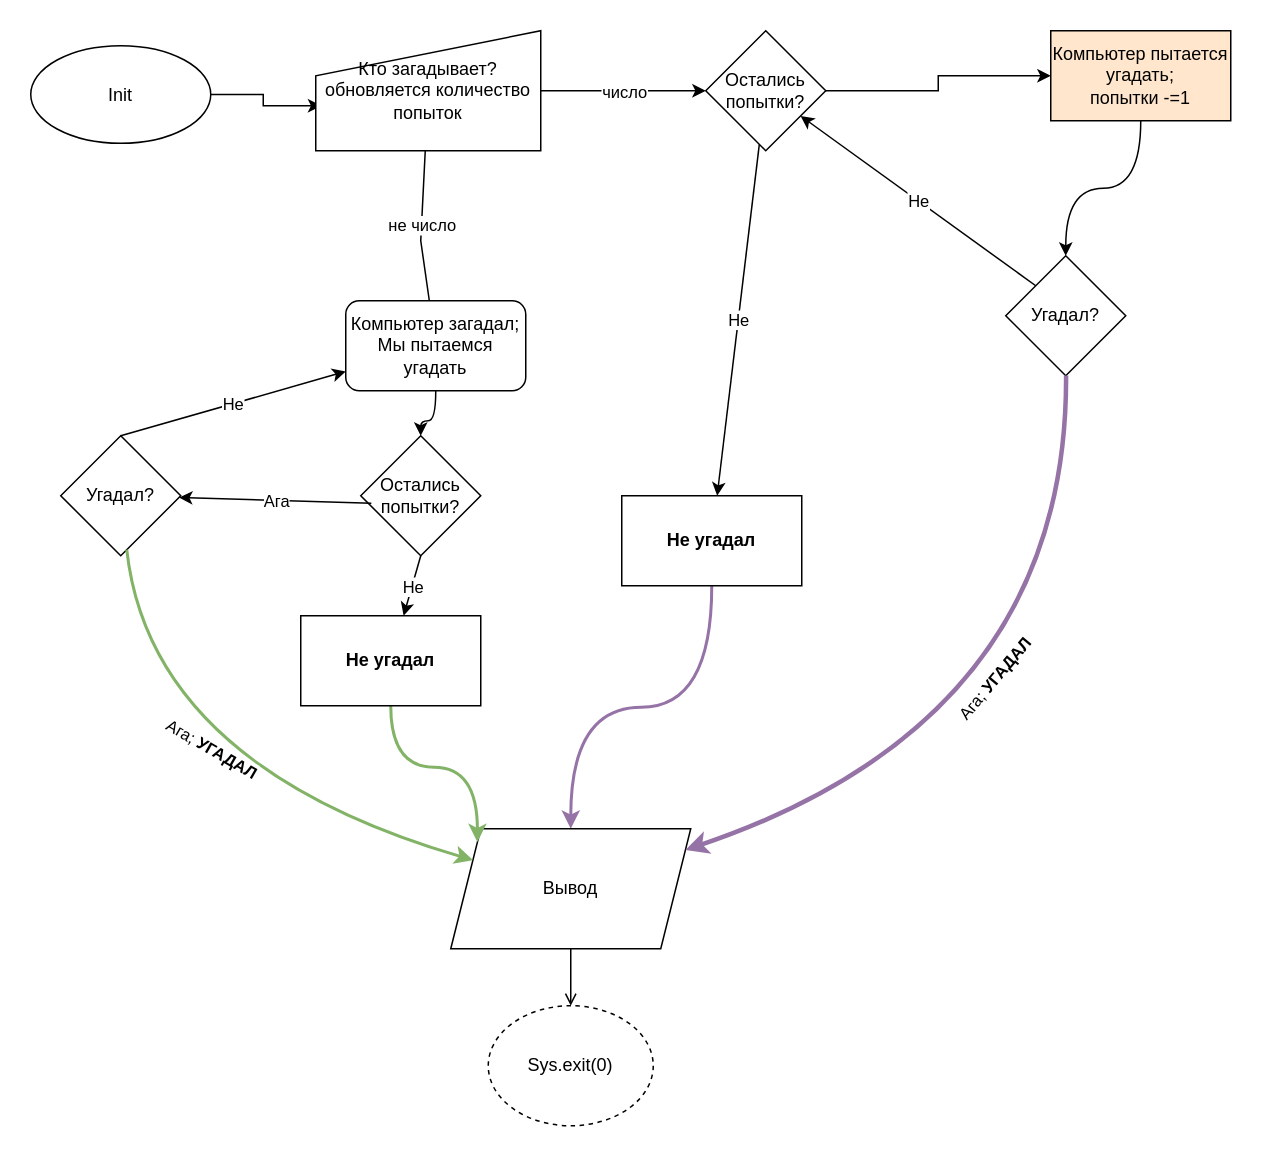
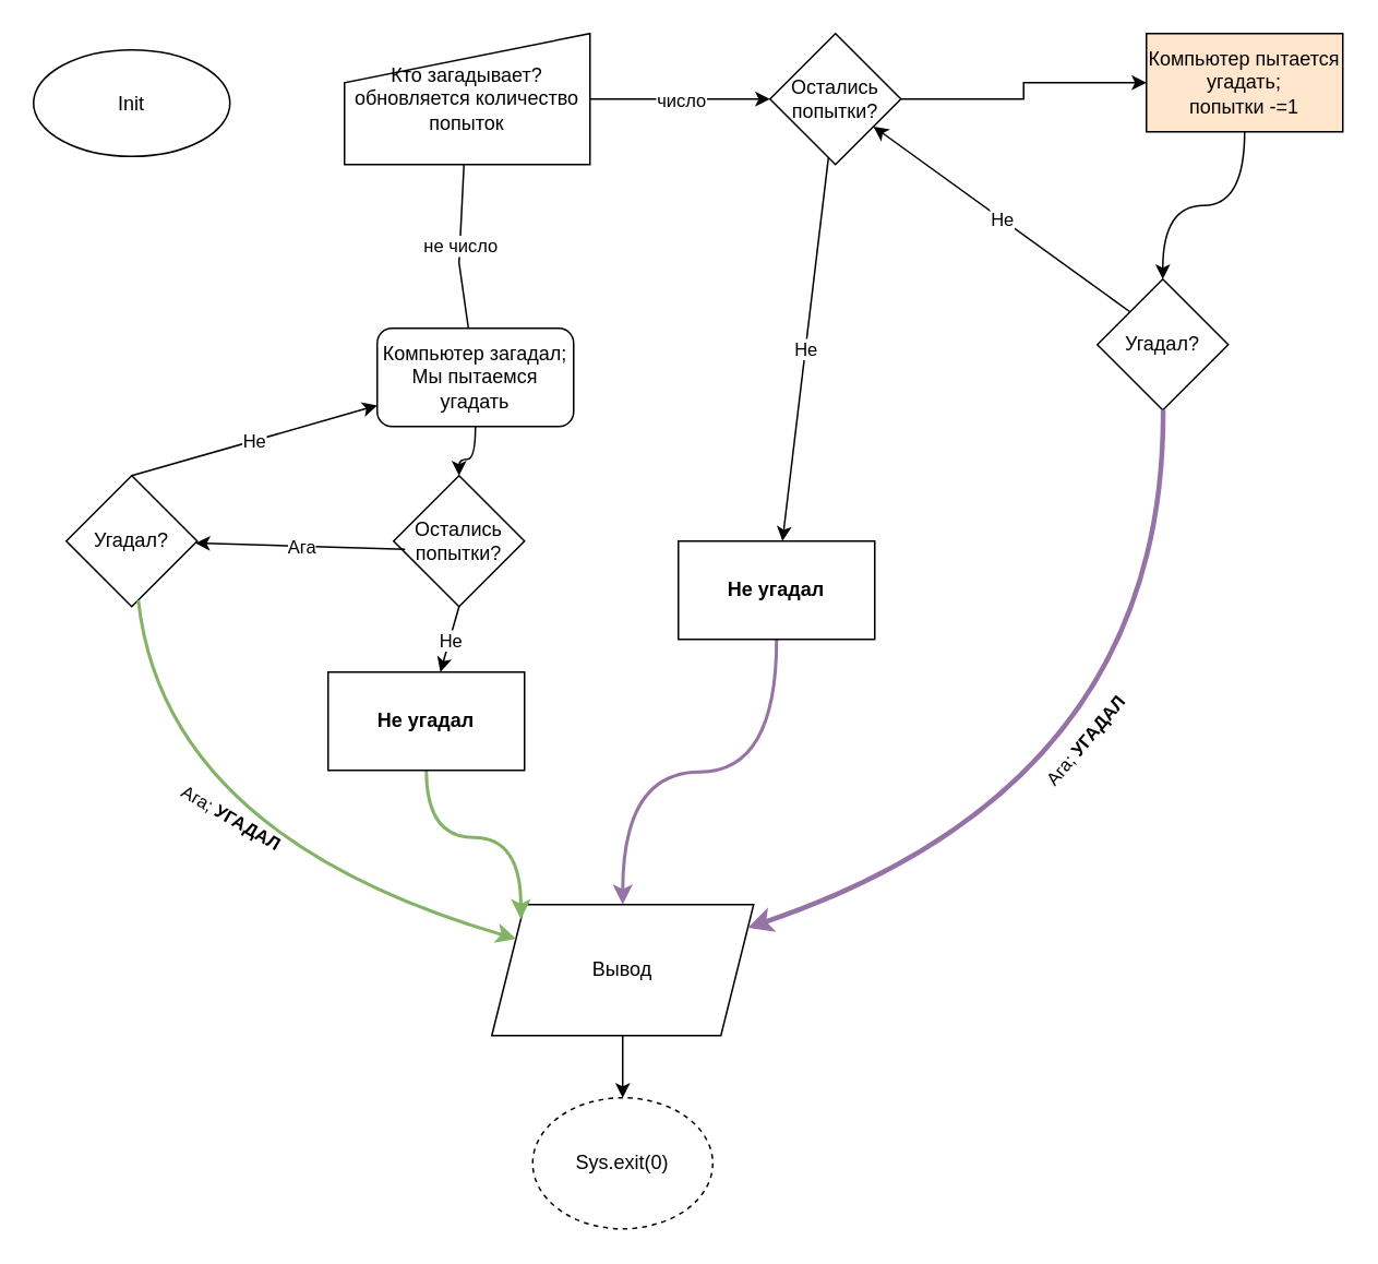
- <mxCell id="2" value="" style="edgeStyle=orthogonalEdgeStyle;rounded=0;orthogonalLoop=1;jettySize=auto;html=1;entryX=0.025;entryY=0.625;entryDx=0;entryDy=0;entryPerimeter=0;" edge="1" parent="1" source="3" target="10"><mxGeometry relative="1" as="geometry"><mxPoint x="240" y="70" as="targetPoint" /></mxGeometry></mxCell>
- <mxCell id="22" style="edgeStyle=orthogonalEdgeStyle;rounded=0;orthogonalLoop=1;jettySize=auto;html=1;endArrow=open;" edge="1" parent="1" source="23" target="38"><mxGeometry relative="1" as="geometry" /></mxCell>
+ <mxCell id="22" style="edgeStyle=orthogonalEdgeStyle;rounded=0;orthogonalLoop=1;jettySize=auto;html=1;" edge="1" parent="1" source="23" target="38"><mxGeometry relative="1" as="geometry" /></mxCell>
